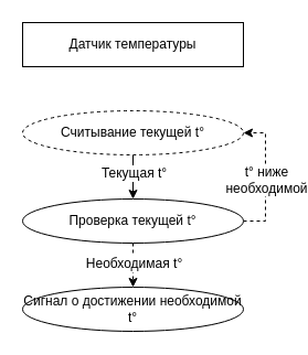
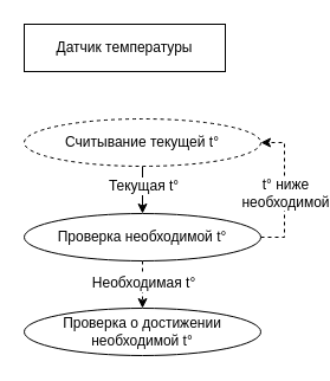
- <mxCell id="2" value="Датчик температуры" style="rounded=0;whiteSpace=wrap;html=1;" vertex="1" parent="1"><mxGeometry x="20" y="20" width="200" height="40" as="geometry" /></mxCell>
+ <mxCell id="2" value="Датчик температуры" style="rounded=0;whiteSpace=wrap;html=1;" vertex="1" parent="1"><mxGeometry x="20" y="20" width="170" height="40" as="geometry" /></mxCell>
- <mxCell id="10" value="Проверка текущей t&lt;span&gt;&lt;span&gt;°&lt;/span&gt;&lt;/span&gt;" style="ellipse;whiteSpace=wrap;html=1;" vertex="1" parent="1"><mxGeometry x="20" y="180" width="200" height="40" as="geometry" /></mxCell>
+ <mxCell id="10" value="Проверка необходимой t&lt;span&gt;&lt;span&gt;°&lt;/span&gt;&lt;/span&gt;" style="ellipse;whiteSpace=wrap;html=1;" vertex="1" parent="1"><mxGeometry x="20" y="180" width="200" height="40" as="geometry" /></mxCell>
- <mxCell id="11" value="Сигнал о достижении необходимой t&lt;span&gt;&lt;span&gt;°&lt;/span&gt;&lt;/span&gt;" style="ellipse;whiteSpace=wrap;html=1;" vertex="1" parent="1"><mxGeometry x="20" y="260" width="200" height="40" as="geometry" /></mxCell>
+ <mxCell id="11" value="Проверка о достижении необходимой t&lt;span&gt;&lt;span&gt;°&lt;/span&gt;&lt;/span&gt;" style="ellipse;whiteSpace=wrap;html=1;" vertex="1" parent="1"><mxGeometry x="20" y="260" width="200" height="40" as="geometry" /></mxCell>
